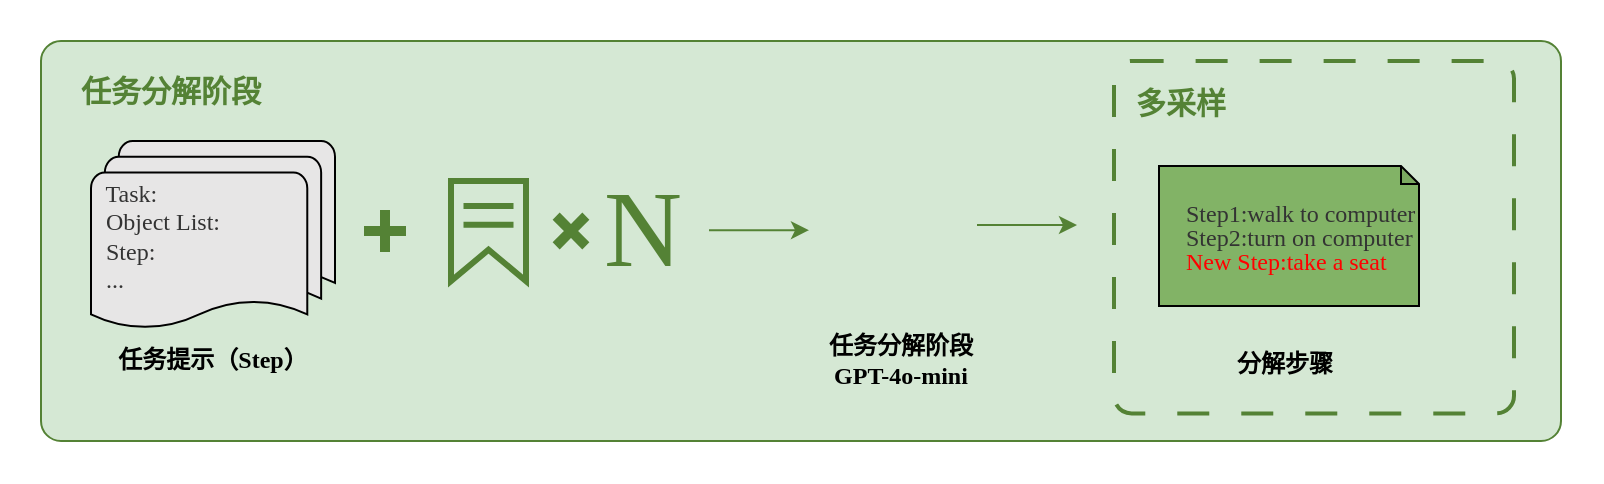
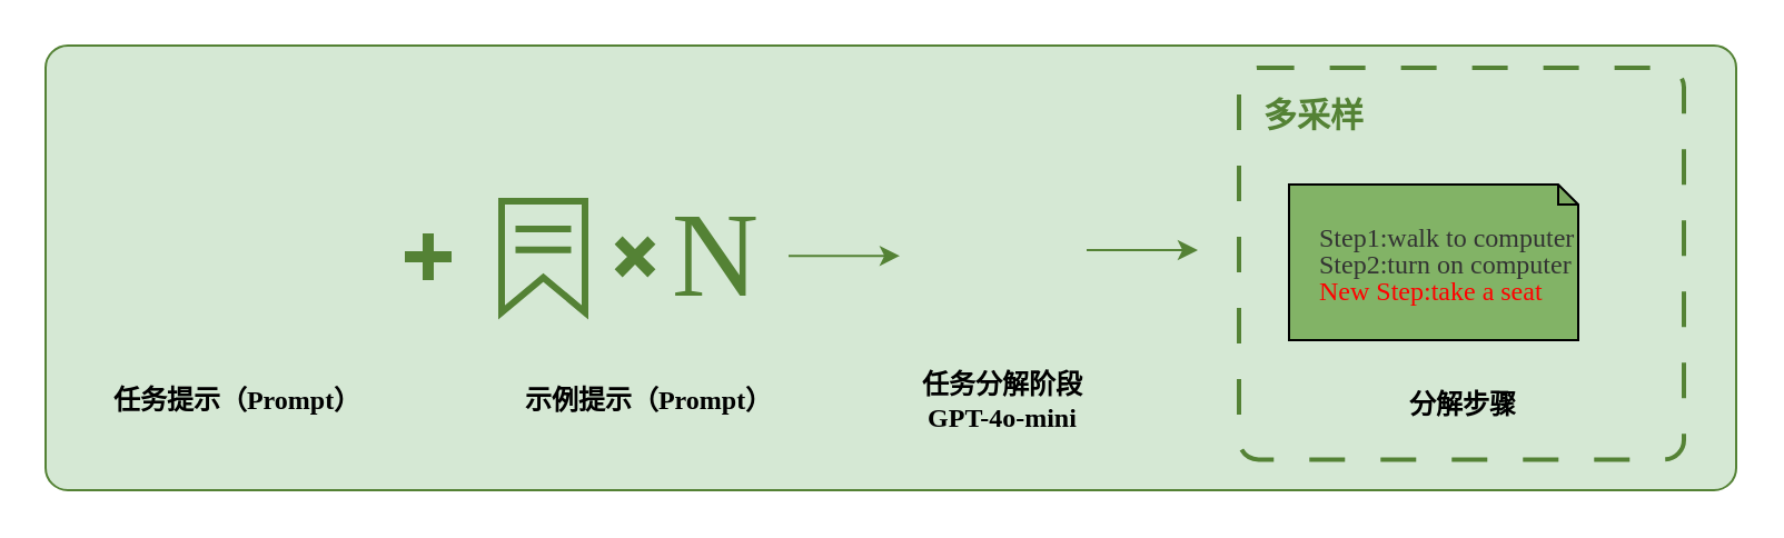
- <mxCell id="3" value="&lt;font style=&quot;font-size: 15px;&quot; face=&quot;Times New Roman&quot;&gt;任务分解阶段&lt;/font&gt;" style="text;html=1;align=center;verticalAlign=middle;resizable=0;points=[];autosize=1;strokeColor=none;fillColor=none;fontColor=light-dark(#548235, #69c195);fontStyle=1" vertex="1" parent="1"><mxGeometry x="30" y="30" width="110" height="30" as="geometry" /></mxCell>
- <mxCell id="14" value="&lt;div style=&quot;color: rgb(51, 51, 51);&quot;&gt;&lt;span style=&quot;font-family: &amp;quot;Times New Roman&amp;quot;; background-color: transparent; color: light-dark(rgb(51, 51, 51), rgb(193, 193, 193));&quot;&gt;&amp;nbsp; Task:&lt;/span&gt;&lt;/div&gt;&lt;div style=&quot;color: rgb(51, 51, 51);&quot;&gt;&lt;font face=&quot;Times New Roman&quot;&gt;&amp;nbsp; Object List:&lt;/font&gt;&lt;/div&gt;&lt;div style=&quot;color: rgb(51, 51, 51);&quot;&gt;&lt;font face=&quot;Times New Roman&quot;&gt;&amp;nbsp; Step:&lt;/font&gt;&lt;/div&gt;&lt;div style=&quot;color: rgb(51, 51, 51);&quot;&gt;&lt;font face=&quot;Times New Roman&quot;&gt;&amp;nbsp; ...&lt;/font&gt;&lt;/div&gt;" style="strokeWidth=1;html=1;shape=mxgraph.flowchart.multi-document;whiteSpace=wrap;align=left;fillColor=light-dark(#e7e6e6, #ededed);" vertex="1" parent="1"><mxGeometry x="45" y="70" width="122" height="95" as="geometry" /></mxCell>
- <mxCell id="13" value="&lt;b&gt;&lt;font face=&quot;Times New Roman&quot;&gt;任务提示（Step）&lt;/font&gt;&lt;/b&gt;" style="text;html=1;align=center;verticalAlign=middle;resizable=0;points=[];autosize=1;strokeColor=none;fillColor=none;" vertex="1" parent="1"><mxGeometry x="41" y="167" width="129" height="26" as="geometry" /></mxCell>
+ <mxCell id="13" value="&lt;b&gt;&lt;font face=&quot;Times New Roman&quot;&gt;任务提示（Prompt）&lt;/font&gt;&lt;/b&gt;" style="text;html=1;align=center;verticalAlign=middle;resizable=0;points=[];autosize=1;strokeColor=none;fillColor=none;" vertex="1" parent="1"><mxGeometry x="41" y="167" width="129" height="26" as="geometry" /></mxCell>
+ <mxCell id="15" value="&lt;b&gt;&lt;font face=&quot;Times New Roman&quot;&gt;示例提示（Prompt）&lt;/font&gt;&lt;/b&gt;" style="text;html=1;align=center;verticalAlign=middle;resizable=0;points=[];autosize=1;strokeColor=none;fillColor=none;" vertex="1" parent="1"><mxGeometry x="226" y="167" width="129" height="26" as="geometry" /></mxCell>
- <mxCell id="20" value="&lt;b&gt;分解步骤&lt;/b&gt;" style="text;html=1;align=center;verticalAlign=middle;resizable=0;points=[];autosize=1;strokeColor=none;fillColor=none;" vertex="1" parent="1"><mxGeometry x="608.5" y="169" width="66" height="26" as="geometry" /></mxCell>
+ <mxCell id="20" value="&lt;b&gt;分解步骤&lt;/b&gt;" style="text;html=1;align=center;verticalAlign=middle;resizable=0;points=[];autosize=1;strokeColor=none;fillColor=none;" vertex="1" parent="1"><mxGeometry x="623.5" y="169" width="66" height="26" as="geometry" /></mxCell>
